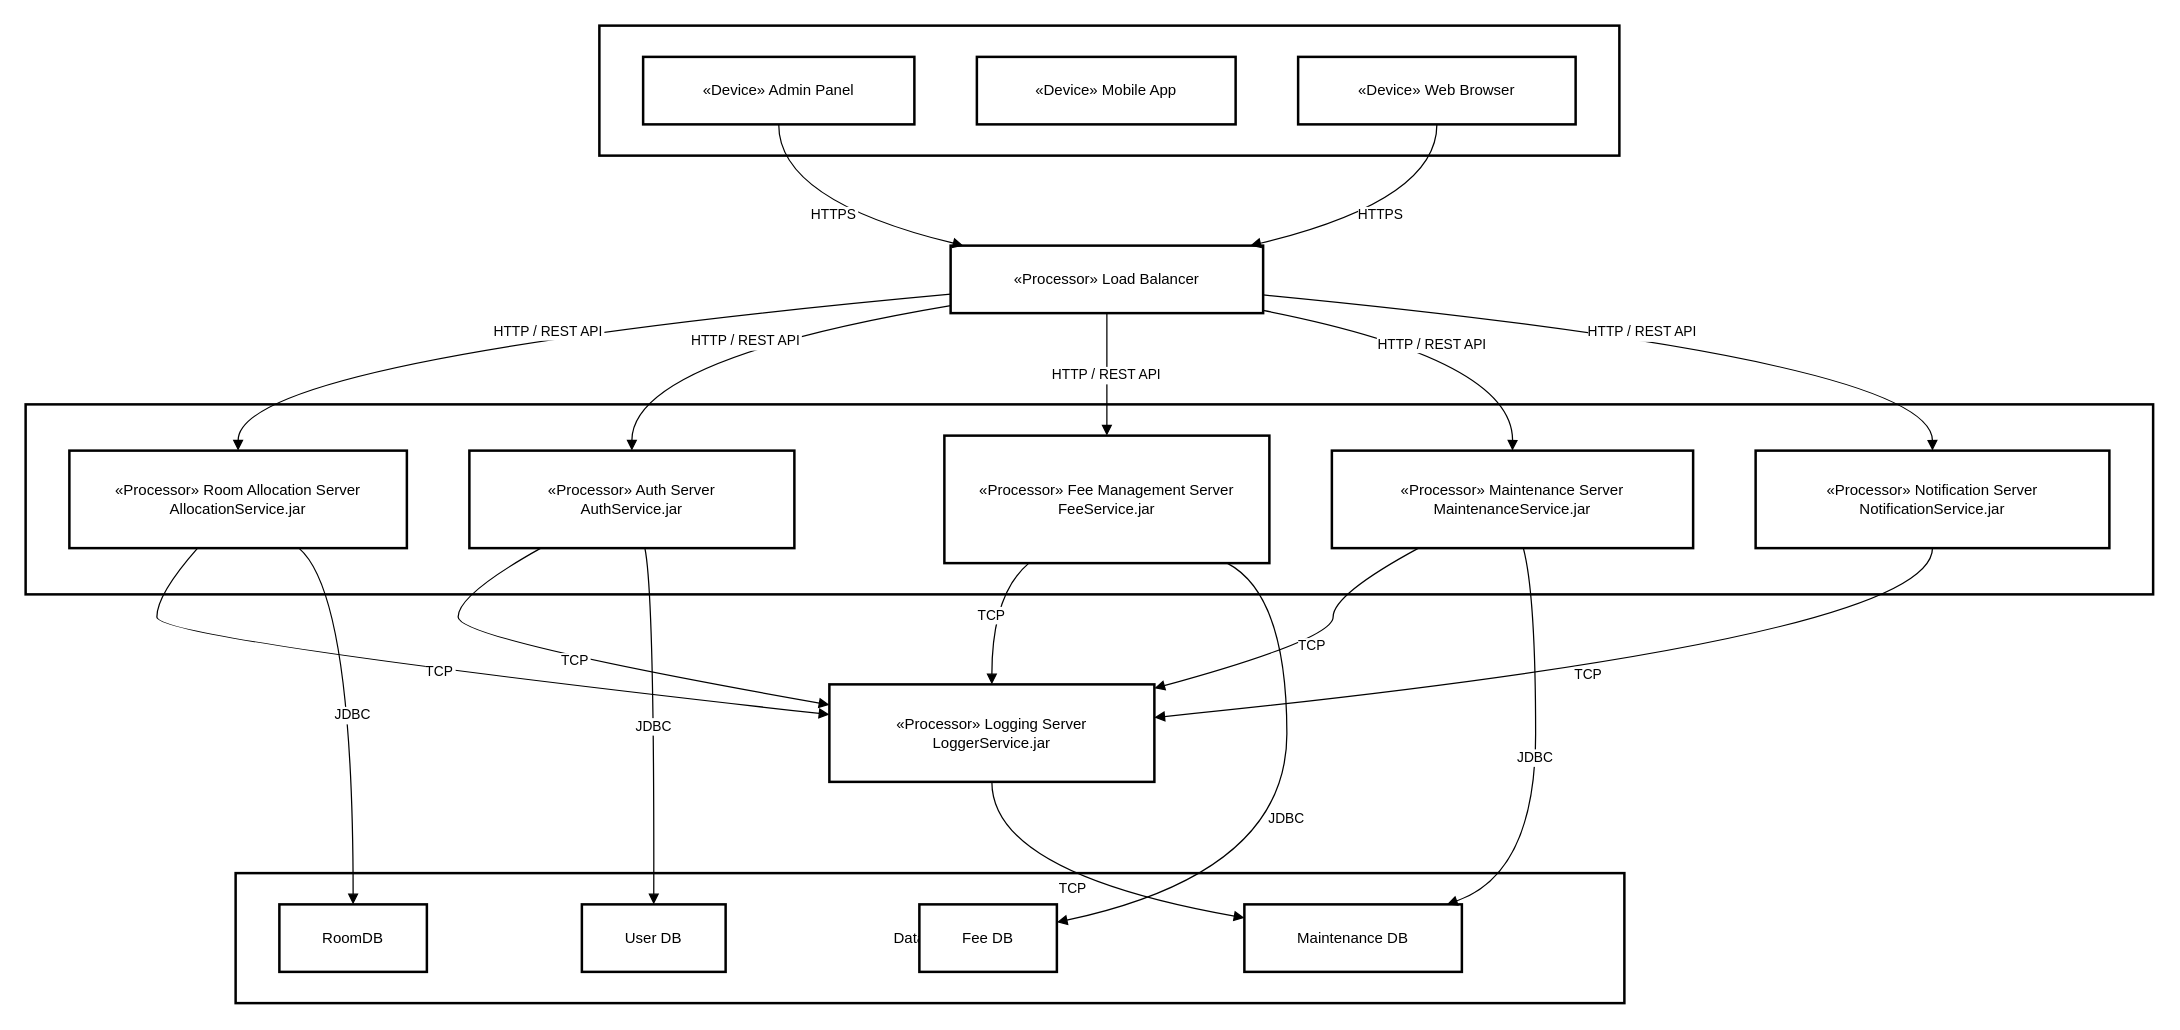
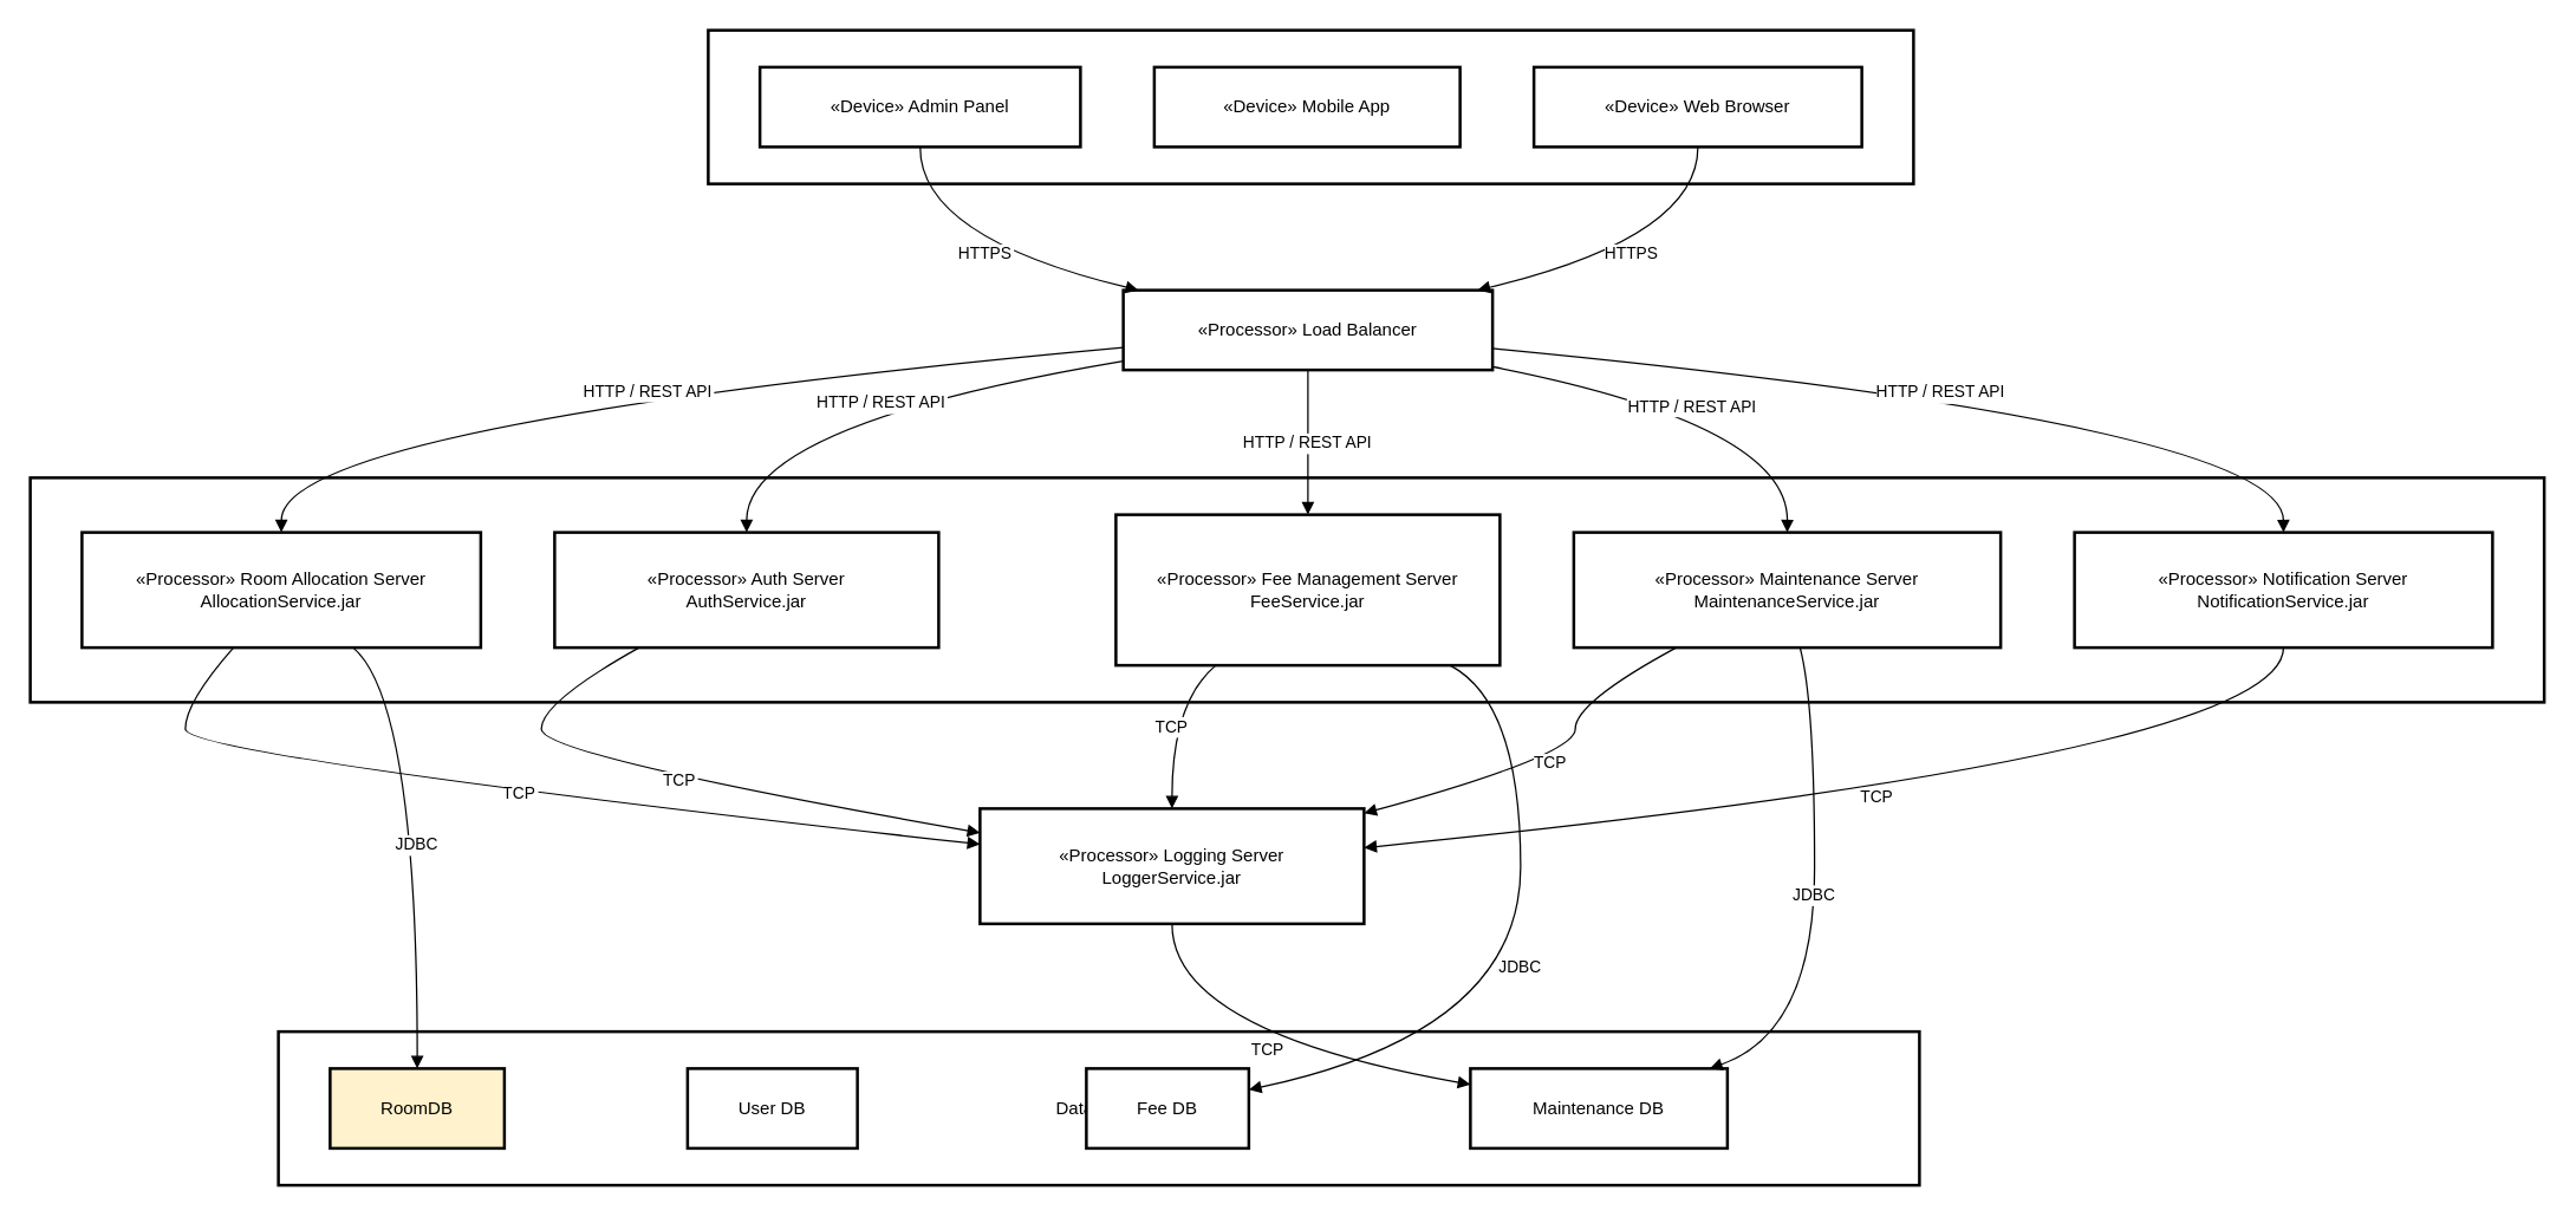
- <mxCell id="32" value="JDBC" style="curved=1;startArrow=none;endArrow=block;exitX=0.54;exitY=1;entryX=0.5;entryY=-0.01;rounded=0;" edge="1" parent="1" source="10" target="16"><mxGeometry relative="1" as="geometry"><Array as="points"><mxPoint x="523" y="475" /></Array></mxGeometry></mxCell>
- <mxCell id="15" value="RoomDB" style="whiteSpace=wrap;strokeWidth=2;" vertex="1" parent="1"><mxGeometry x="223" y="723" width="118" height="54" as="geometry" /></mxCell>
+ <mxCell id="15" value="RoomDB" style="whiteSpace=wrap;strokeWidth=2;fillColor=#fff2cc;" vertex="1" parent="1"><mxGeometry x="223" y="723" width="118" height="54" as="geometry" /></mxCell>
